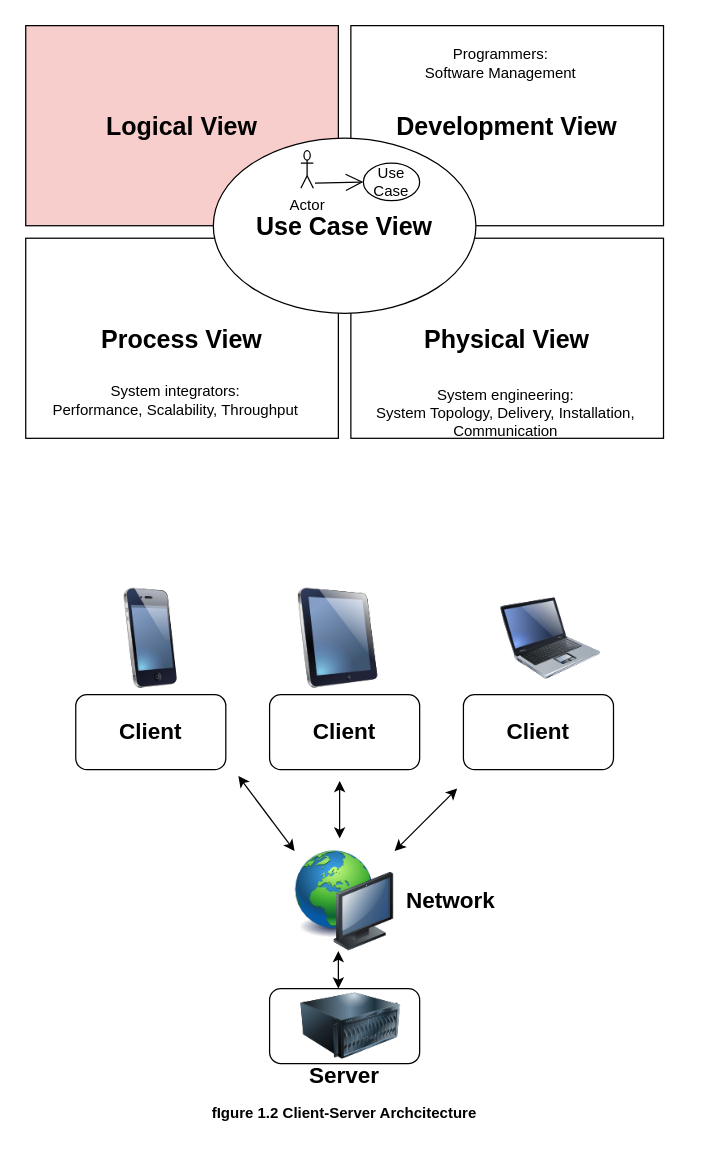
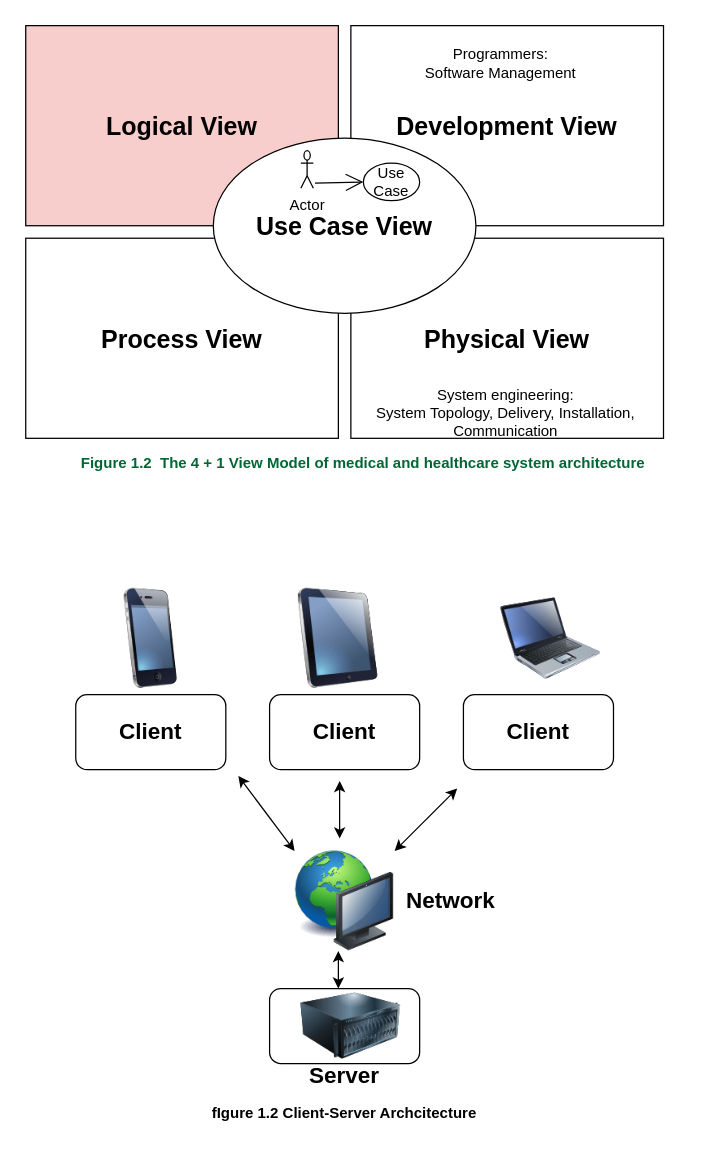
- <mxCell id="12" value="System integrators: &lt;br&gt;Performance, Scalability, Throughput" style="text;html=1;strokeColor=none;fillColor=none;align=center;verticalAlign=middle;whiteSpace=wrap;rounded=0;" parent="1" vertex="1"><mxGeometry x="40" y="310" width="200" height="20" as="geometry" /></mxCell>
+ <mxCell id="10" value="&lt;div&gt;&lt;span style=&quot;color: rgb(0 , 102 , 51) ; font-weight: bold&quot;&gt;&lt;font style=&quot;font-size: 12px&quot;&gt;Figure 1.2&amp;nbsp; The 4 + 1 View Model of medical and healthcare system architecture&lt;/font&gt;&lt;/span&gt;&lt;/div&gt;" style="text;html=1;strokeColor=none;fillColor=none;align=center;verticalAlign=middle;whiteSpace=wrap;rounded=0;" parent="1" vertex="1"><mxGeometry x="40" y="360" width="500" height="20" as="geometry" /></mxCell>
